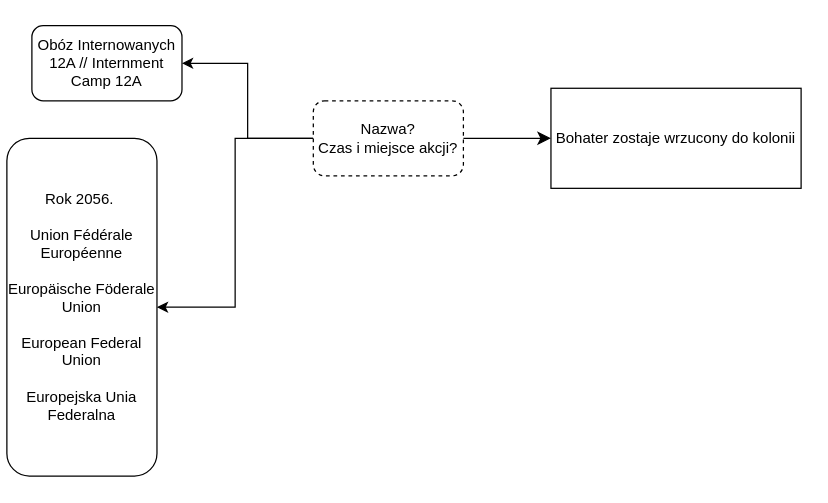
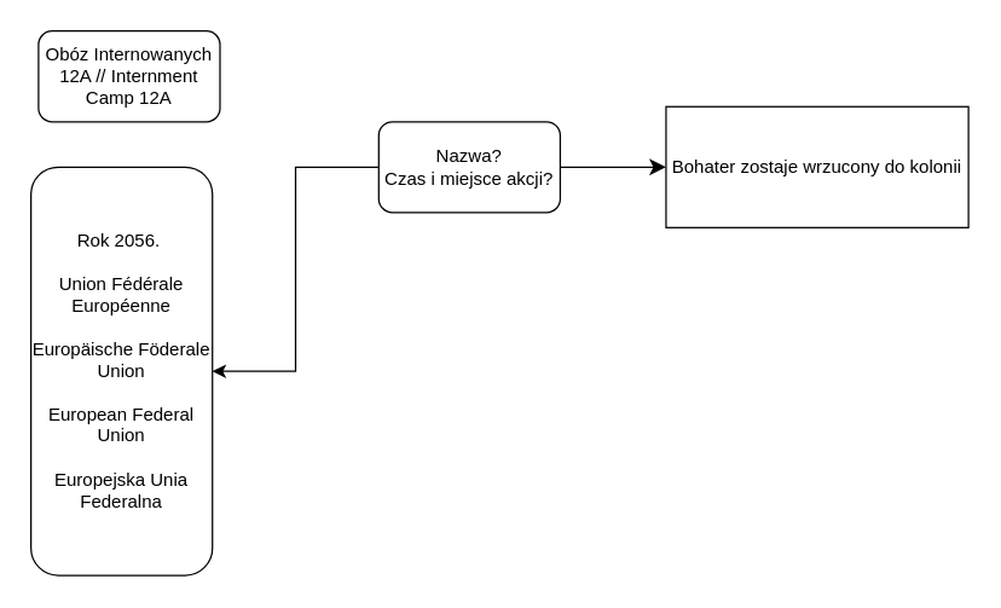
- <mxCell id="3" value="" style="edgeStyle=orthogonalEdgeStyle;rounded=0;orthogonalLoop=1;jettySize=auto;html=1;" parent="1" source="5" target="6" edge="1"><mxGeometry relative="1" as="geometry" /></mxCell>
- <mxCell id="5" value="Nazwa?&lt;div&gt;Czas i miejsce akcji?&lt;/div&gt;" style="rounded=1;whiteSpace=wrap;html=1;dashed=1;" parent="1" vertex="1"><mxGeometry x="250" y="80" width="120" height="60" as="geometry" /></mxCell>
+ <mxCell id="5" value="Nazwa?&lt;div&gt;Czas i miejsce akcji?&lt;/div&gt;" style="rounded=1;whiteSpace=wrap;html=1;" parent="1" vertex="1"><mxGeometry x="250" y="80" width="120" height="60" as="geometry" /></mxCell>
- <mxCell id="7" value="Rok 2056.&amp;nbsp;&lt;div&gt;&lt;br&gt;&lt;div&gt;Union Fédérale Européenne&lt;br&gt;&lt;br&gt;Europäische Föderale Union&lt;br&gt;&lt;br&gt;European Federal Union&lt;br&gt;&lt;br&gt;Europejska Unia Federalna&lt;/div&gt;&lt;/div&gt;" style="rounded=1;whiteSpace=wrap;html=1;" parent="1" vertex="1"><mxGeometry x="5" y="110" width="120" height="270" as="geometry" /></mxCell>
+ <mxCell id="7" value="Rok 2056.&amp;nbsp;&lt;div&gt;&lt;br&gt;&lt;div&gt;Union Fédérale Européenne&lt;br&gt;&lt;br&gt;Europäische Föderale Union&lt;br&gt;&lt;br&gt;European Federal Union&lt;br&gt;&lt;br&gt;Europejska Unia Federalna&lt;/div&gt;&lt;/div&gt;" style="rounded=1;whiteSpace=wrap;html=1;" parent="1" vertex="1"><mxGeometry x="20" y="110" width="120" height="270" as="geometry" /></mxCell>
